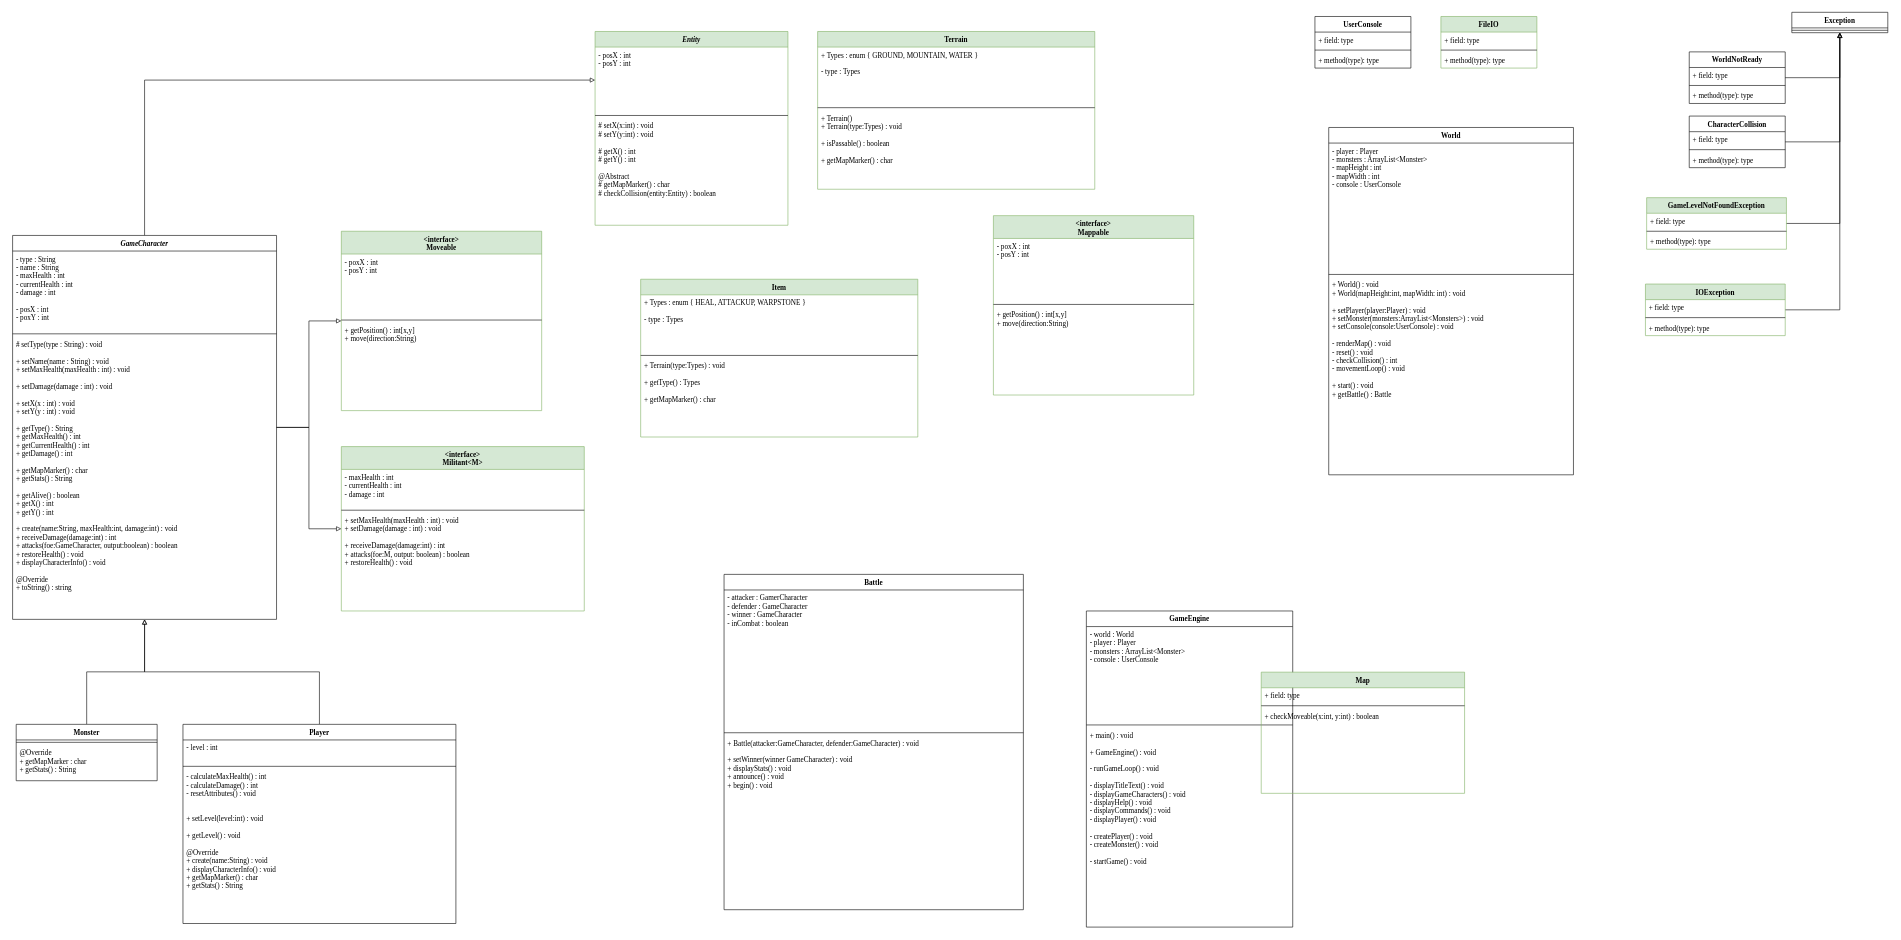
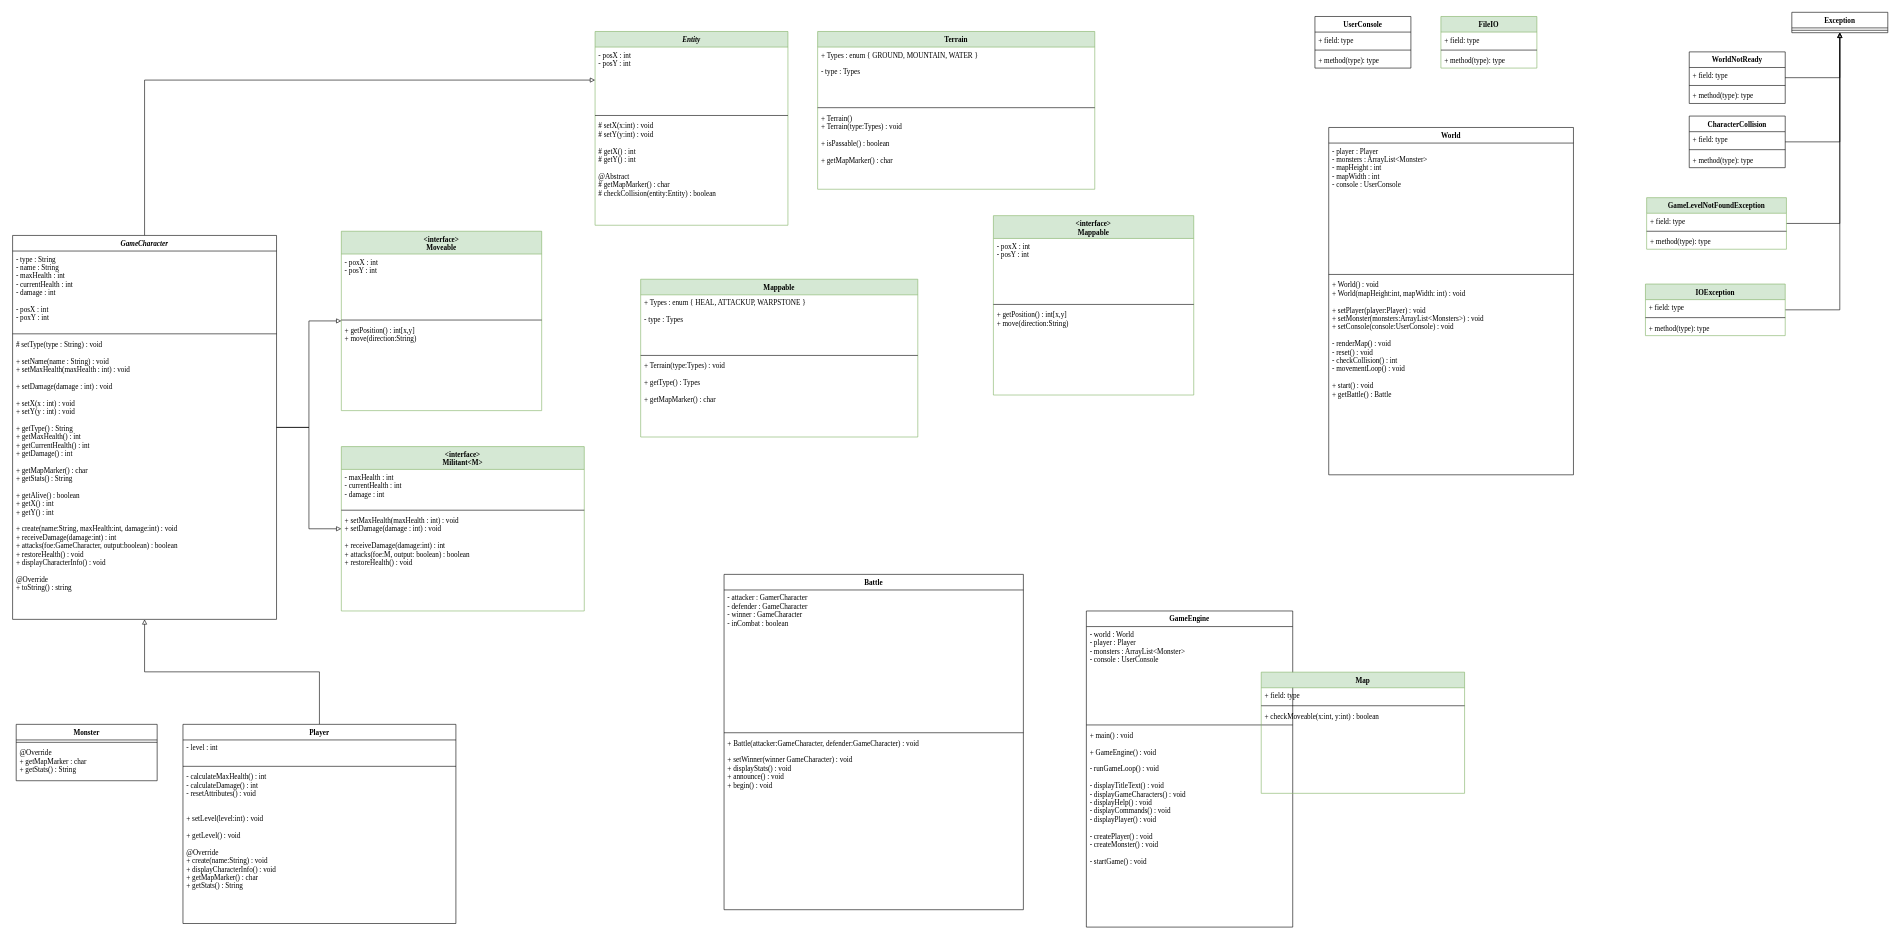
- <mxCell id="80" value="Item" style="swimlane;fontStyle=1;align=center;verticalAlign=top;childLayout=stackLayout;horizontal=1;startSize=26;horizontalStack=0;resizeParent=1;resizeParentMax=0;resizeLast=0;collapsible=1;marginBottom=0;fillColor=#d5e8d4;strokeColor=#82b366;fontFamily=JetBrains Mono;" parent="1" vertex="1"><mxGeometry x="1067" y="465" width="462" height="263" as="geometry" /></mxCell>
+ <mxCell id="80" value="Mappable" style="swimlane;fontStyle=1;align=center;verticalAlign=top;childLayout=stackLayout;horizontal=1;startSize=26;horizontalStack=0;resizeParent=1;resizeParentMax=0;resizeLast=0;collapsible=1;marginBottom=0;fillColor=#d5e8d4;strokeColor=#82b366;fontFamily=JetBrains Mono;" parent="1" vertex="1"><mxGeometry x="1067" y="465" width="462" height="263" as="geometry" /></mxCell>
- <mxCell id="21" style="edgeStyle=orthogonalEdgeStyle;rounded=0;orthogonalLoop=1;jettySize=auto;html=1;fontColor=#000000;endArrow=block;endFill=0;" parent="1" source="22" target="13" edge="1"><mxGeometry relative="1" as="geometry"><mxPoint x="196" y="1123.5" as="targetPoint" /></mxGeometry></mxCell>
